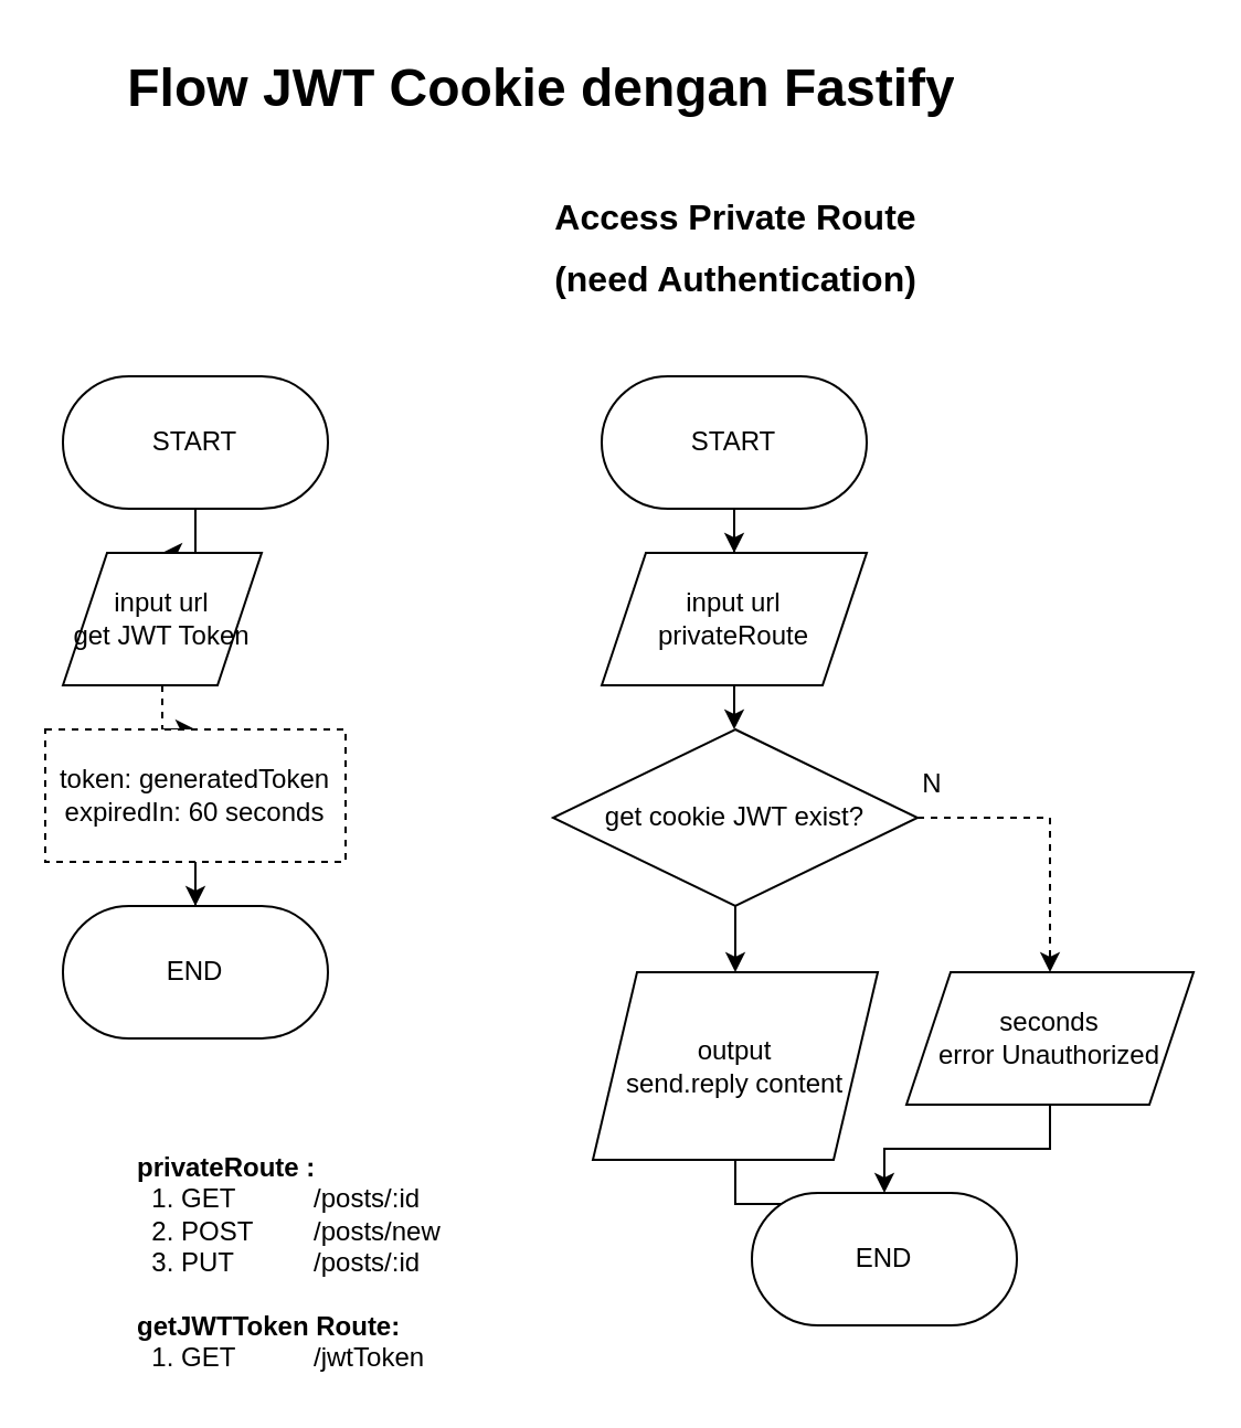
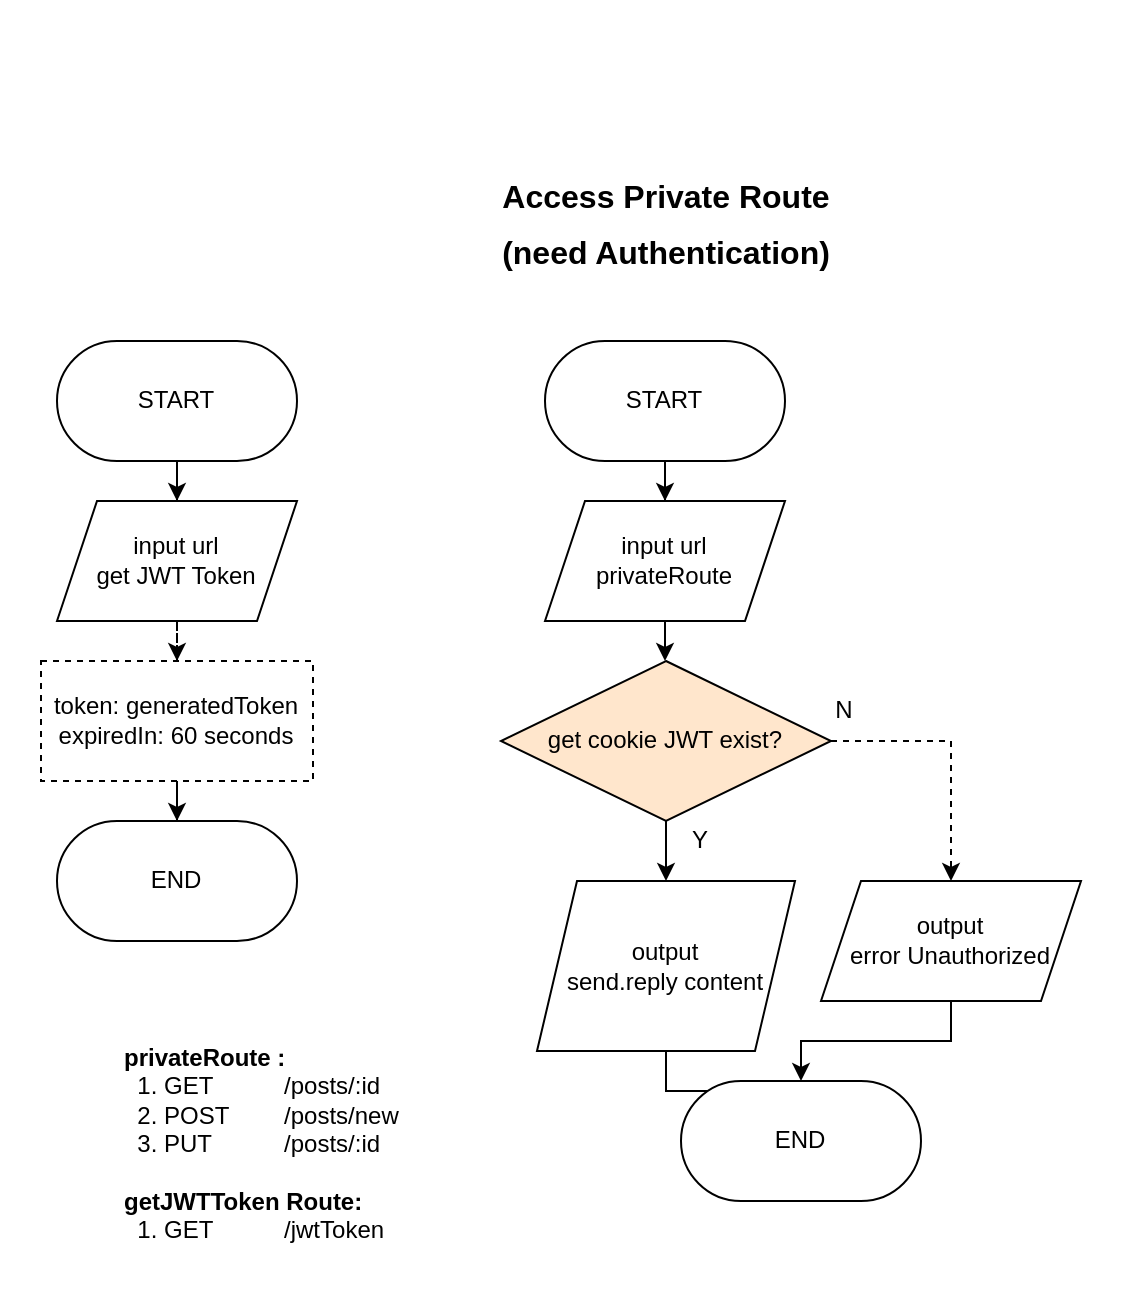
- <mxCell id="2" value="&lt;h1&gt;Flow JWT Cookie dengan Fastify&lt;/h1&gt;" style="text;html=1;strokeColor=none;fillColor=none;spacing=5;spacingTop=-20;whiteSpace=wrap;overflow=hidden;rounded=0;align=center;" parent="1" vertex="1"><mxGeometry x="30" y="20" width="430" height="50" as="geometry" /></mxCell>
- <mxCell id="20" value="input url&lt;br&gt;get JWT Token" style="shape=parallelogram;perimeter=parallelogramPerimeter;whiteSpace=wrap;html=1;fixedSize=1;" vertex="1" parent="1"><mxGeometry x="28" y="250" width="90" height="60" as="geometry" /></mxCell>
+ <mxCell id="20" value="input url&lt;br&gt;get JWT Token" style="shape=parallelogram;perimeter=parallelogramPerimeter;whiteSpace=wrap;html=1;fixedSize=1;" vertex="1" parent="1"><mxGeometry x="28" y="250" width="120" height="60" as="geometry" /></mxCell>
- <mxCell id="9" value="get cookie JWT exist?" style="rhombus;whiteSpace=wrap;html=1;" vertex="1" parent="1"><mxGeometry x="250" y="330" width="165" height="80" as="geometry" /></mxCell>
+ <mxCell id="9" value="get cookie JWT exist?" style="rhombus;whiteSpace=wrap;html=1;fillColor=#ffe6cc;" vertex="1" parent="1"><mxGeometry x="250" y="330" width="165" height="80" as="geometry" /></mxCell>
+ <mxCell id="16" value="Y" style="text;html=1;strokeColor=none;fillColor=none;align=center;verticalAlign=middle;whiteSpace=wrap;rounded=0;" vertex="1" parent="1"><mxGeometry x="340" y="410" width="20" height="20" as="geometry" /></mxCell>
- <mxCell id="13" value="seconds&lt;br&gt;error Unauthorized" style="shape=parallelogram;perimeter=parallelogramPerimeter;whiteSpace=wrap;html=1;fixedSize=1;" vertex="1" parent="1"><mxGeometry x="410" y="440" width="130" height="60" as="geometry" /></mxCell>
+ <mxCell id="13" value="output&lt;br&gt;error Unauthorized" style="shape=parallelogram;perimeter=parallelogramPerimeter;whiteSpace=wrap;html=1;fixedSize=1;" vertex="1" parent="1"><mxGeometry x="410" y="440" width="130" height="60" as="geometry" /></mxCell>
